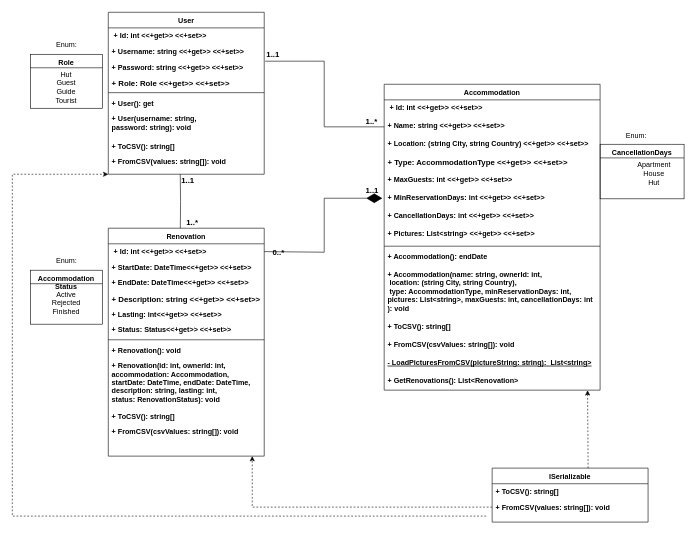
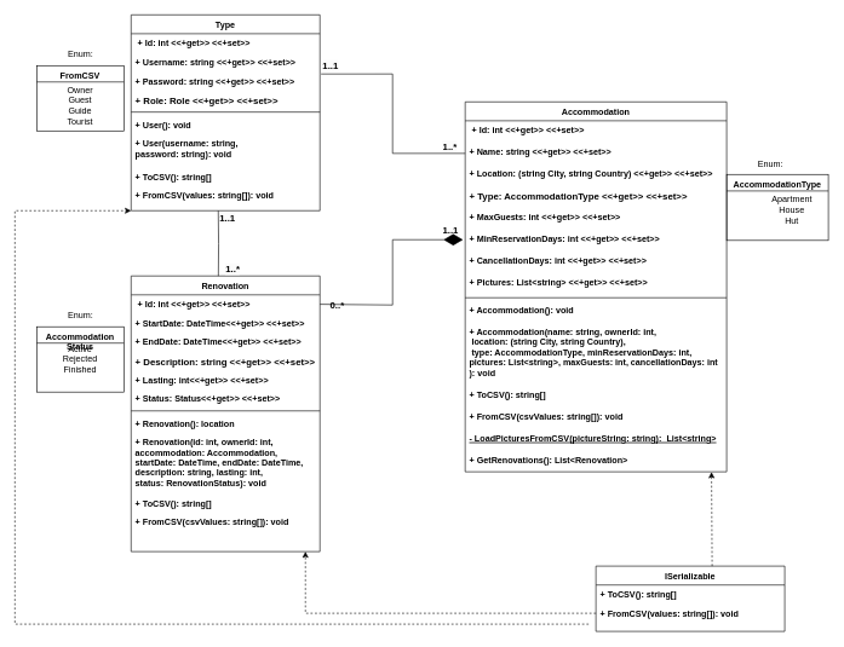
- <mxCell id="18" value="User" style="swimlane;fontStyle=1;align=center;verticalAlign=top;childLayout=stackLayout;horizontal=1;startSize=26;horizontalStack=0;resizeParent=1;resizeLast=0;collapsible=1;marginBottom=0;rounded=0;shadow=0;strokeWidth=1;" parent="1" vertex="1"><mxGeometry x="180" y="20" width="260" height="270" as="geometry"><mxRectangle x="550" y="140" width="160" height="26" as="alternateBounds" /></mxGeometry></mxCell>
+ <mxCell id="18" value="Type" style="swimlane;fontStyle=1;align=center;verticalAlign=top;childLayout=stackLayout;horizontal=1;startSize=26;horizontalStack=0;resizeParent=1;resizeLast=0;collapsible=1;marginBottom=0;rounded=0;shadow=0;strokeWidth=1;" parent="1" vertex="1"><mxGeometry x="180" y="20" width="260" height="270" as="geometry"><mxRectangle x="550" y="140" width="160" height="26" as="alternateBounds" /></mxGeometry></mxCell>
- <mxCell id="28" value="&lt;b&gt;Role&lt;/b&gt;&lt;br&gt;&lt;div&gt;&lt;b&gt;&lt;br&gt;&lt;/b&gt;&lt;/div&gt;" style="rounded=0;whiteSpace=wrap;html=1;verticalAlign=top;fillColor=none;" parent="1" vertex="1"><mxGeometry x="50" y="90" width="120" height="90" as="geometry" /></mxCell>
+ <mxCell id="28" value="&lt;b&gt;FromCSV&lt;/b&gt;&lt;br&gt;&lt;div&gt;&lt;b&gt;&lt;br&gt;&lt;/b&gt;&lt;/div&gt;" style="rounded=0;whiteSpace=wrap;html=1;verticalAlign=top;fillColor=none;" parent="1" vertex="1"><mxGeometry x="50" y="90" width="120" height="90" as="geometry" /></mxCell>
- <mxCell id="29" value="Hut&lt;br&gt;Guest&lt;br&gt;Guide&lt;br&gt;Tourist" style="text;html=1;align=center;verticalAlign=middle;whiteSpace=wrap;rounded=0;" parent="1" vertex="1"><mxGeometry x="80" y="130" width="60" height="30" as="geometry" /></mxCell>
+ <mxCell id="29" value="Owner&lt;br&gt;Guest&lt;br&gt;Guide&lt;br&gt;Tourist" style="text;html=1;align=center;verticalAlign=middle;whiteSpace=wrap;rounded=0;" parent="1" vertex="1"><mxGeometry x="80" y="130" width="60" height="30" as="geometry" /></mxCell>
- <mxCell id="24" value="+ User(): get" style="text;align=left;verticalAlign=top;spacingLeft=4;spacingRight=4;overflow=hidden;rotatable=0;points=[[0,0.5],[1,0.5]];portConstraint=eastwest;fontStyle=1" parent="18" vertex="1"><mxGeometry y="138" width="260" height="26" as="geometry" /></mxCell>
+ <mxCell id="24" value="+ User(): void" style="text;align=left;verticalAlign=top;spacingLeft=4;spacingRight=4;overflow=hidden;rotatable=0;points=[[0,0.5],[1,0.5]];portConstraint=eastwest;fontStyle=1" parent="18" vertex="1"><mxGeometry y="138" width="260" height="26" as="geometry" /></mxCell>
- <mxCell id="48" value="&lt;div&gt;&lt;b&gt;CancellationDays&lt;/b&gt;&lt;br&gt;&lt;/div&gt;" style="rounded=0;whiteSpace=wrap;html=1;verticalAlign=top;fillColor=none;" parent="1" vertex="1"><mxGeometry x="1000" y="240" width="140" height="91" as="geometry" /></mxCell>
+ <mxCell id="48" value="&lt;div&gt;&lt;b&gt;AccommodationType&lt;/b&gt;&lt;br&gt;&lt;/div&gt;" style="rounded=0;whiteSpace=wrap;html=1;verticalAlign=top;fillColor=none;" parent="1" vertex="1"><mxGeometry x="1000" y="240" width="140" height="91" as="geometry" /></mxCell>
- <mxCell id="42" value="+ Accommodation(): endDate" style="text;align=left;verticalAlign=top;spacingLeft=4;spacingRight=4;overflow=hidden;rotatable=0;points=[[0,0.5],[1,0.5]];portConstraint=eastwest;fontStyle=1" parent="32" vertex="1"><mxGeometry y="274" width="360" height="30" as="geometry" /></mxCell>
+ <mxCell id="42" value="+ Accommodation(): void" style="text;align=left;verticalAlign=top;spacingLeft=4;spacingRight=4;overflow=hidden;rotatable=0;points=[[0,0.5],[1,0.5]];portConstraint=eastwest;fontStyle=1" parent="32" vertex="1"><mxGeometry y="274" width="360" height="30" as="geometry" /></mxCell>
- <mxCell id="15" value="Active&lt;div&gt;Rejected&lt;/div&gt;&lt;div&gt;Finished&lt;/div&gt;" style="text;html=1;align=center;verticalAlign=middle;whiteSpace=wrap;rounded=0;" parent="1" vertex="1"><mxGeometry x="80" y="490" width="60" height="30" as="geometry" /></mxCell>
+ <mxCell id="15" value="Active&lt;div&gt;Rejected&lt;/div&gt;&lt;div&gt;Finished&lt;/div&gt;" style="text;html=1;align=center;verticalAlign=middle;whiteSpace=wrap;rounded=0;" parent="1" vertex="1"><mxGeometry x="80" y="480" width="60" height="30" as="geometry" /></mxCell>
- <mxCell id="10" value="+ Renovation(): void" style="text;align=left;verticalAlign=top;spacingLeft=4;spacingRight=4;overflow=hidden;rotatable=0;points=[[0,0.5],[1,0.5]];portConstraint=eastwest;fontStyle=1" parent="2" vertex="1"><mxGeometry y="190" width="260" height="26" as="geometry" /></mxCell>
+ <mxCell id="10" value="+ Renovation(): location" style="text;align=left;verticalAlign=top;spacingLeft=4;spacingRight=4;overflow=hidden;rotatable=0;points=[[0,0.5],[1,0.5]];portConstraint=eastwest;fontStyle=1" parent="2" vertex="1"><mxGeometry y="190" width="260" height="26" as="geometry" /></mxCell>
